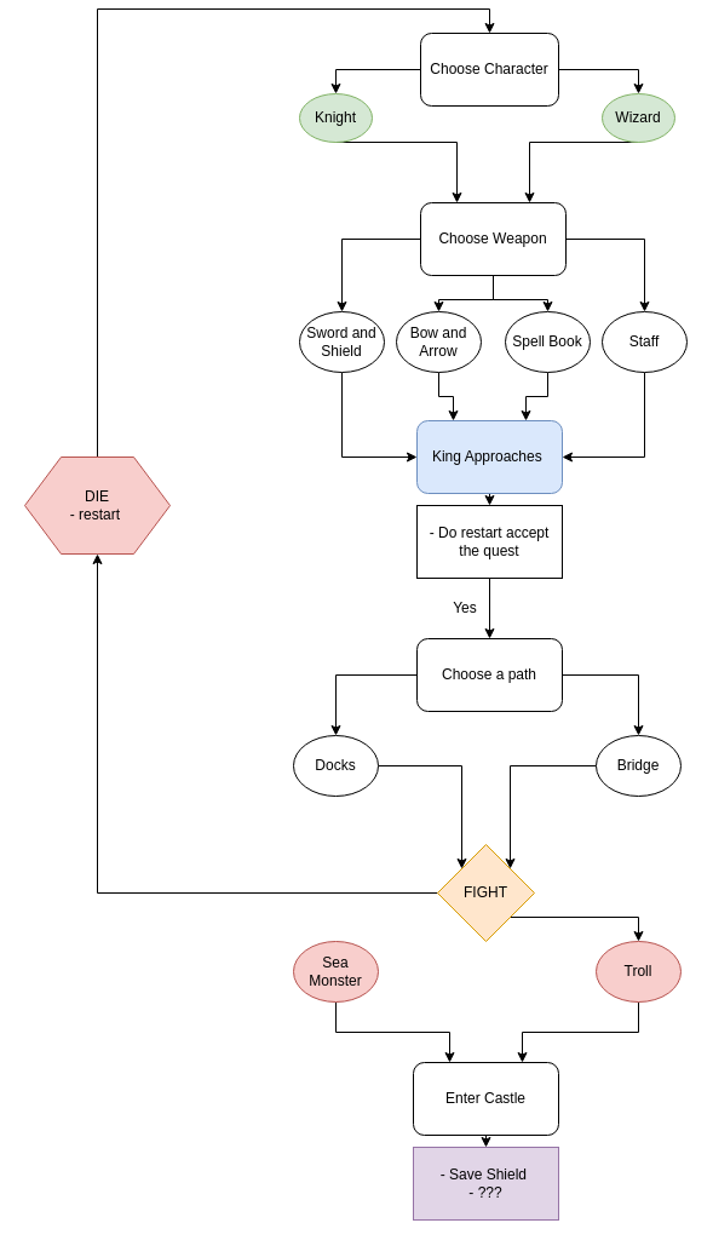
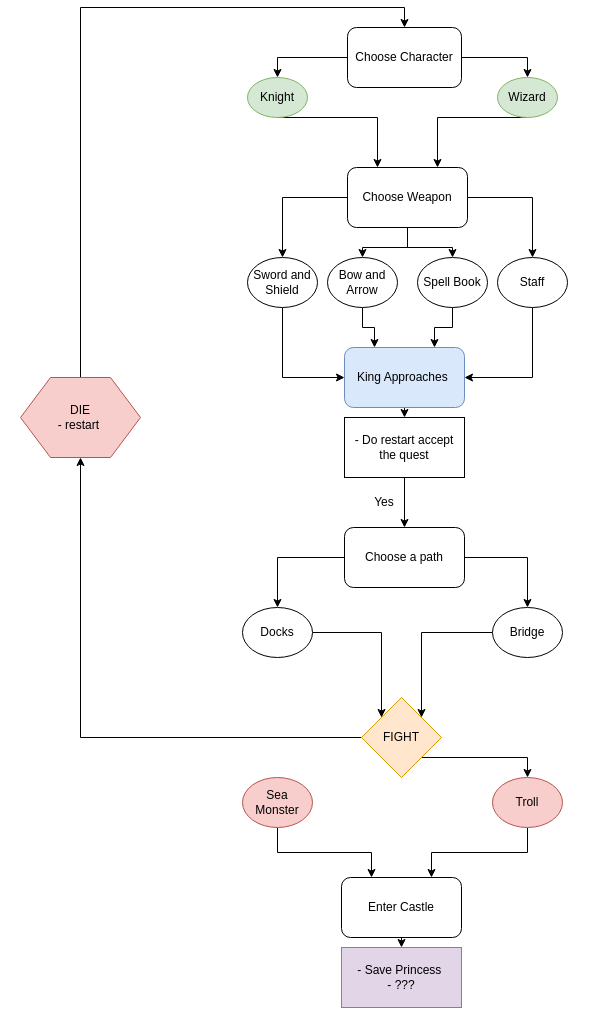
- <mxCell id="43" value="- Save Shield&amp;nbsp;&lt;br&gt;- ???" style="rounded=0;whiteSpace=wrap;html=1;fillColor=#e1d5e7;strokeColor=#9673a6;" vertex="1" parent="1"><mxGeometry x="341" y="940" width="120" height="60" as="geometry" /></mxCell>
+ <mxCell id="43" value="- Save Princess&amp;nbsp;&lt;br&gt;- ???" style="rounded=0;whiteSpace=wrap;html=1;fillColor=#e1d5e7;strokeColor=#9673a6;" vertex="1" parent="1"><mxGeometry x="341" y="940" width="120" height="60" as="geometry" /></mxCell>
